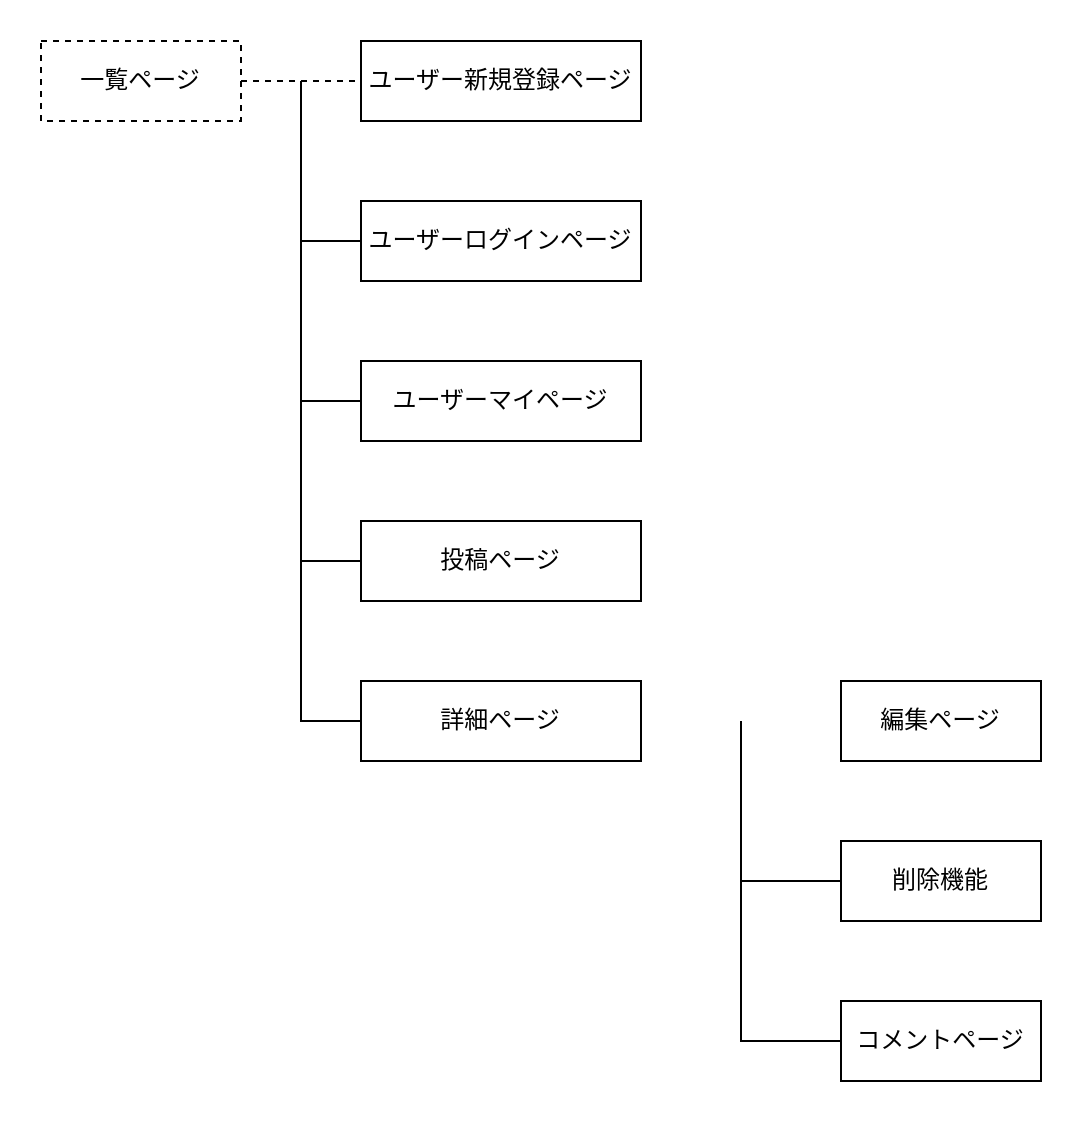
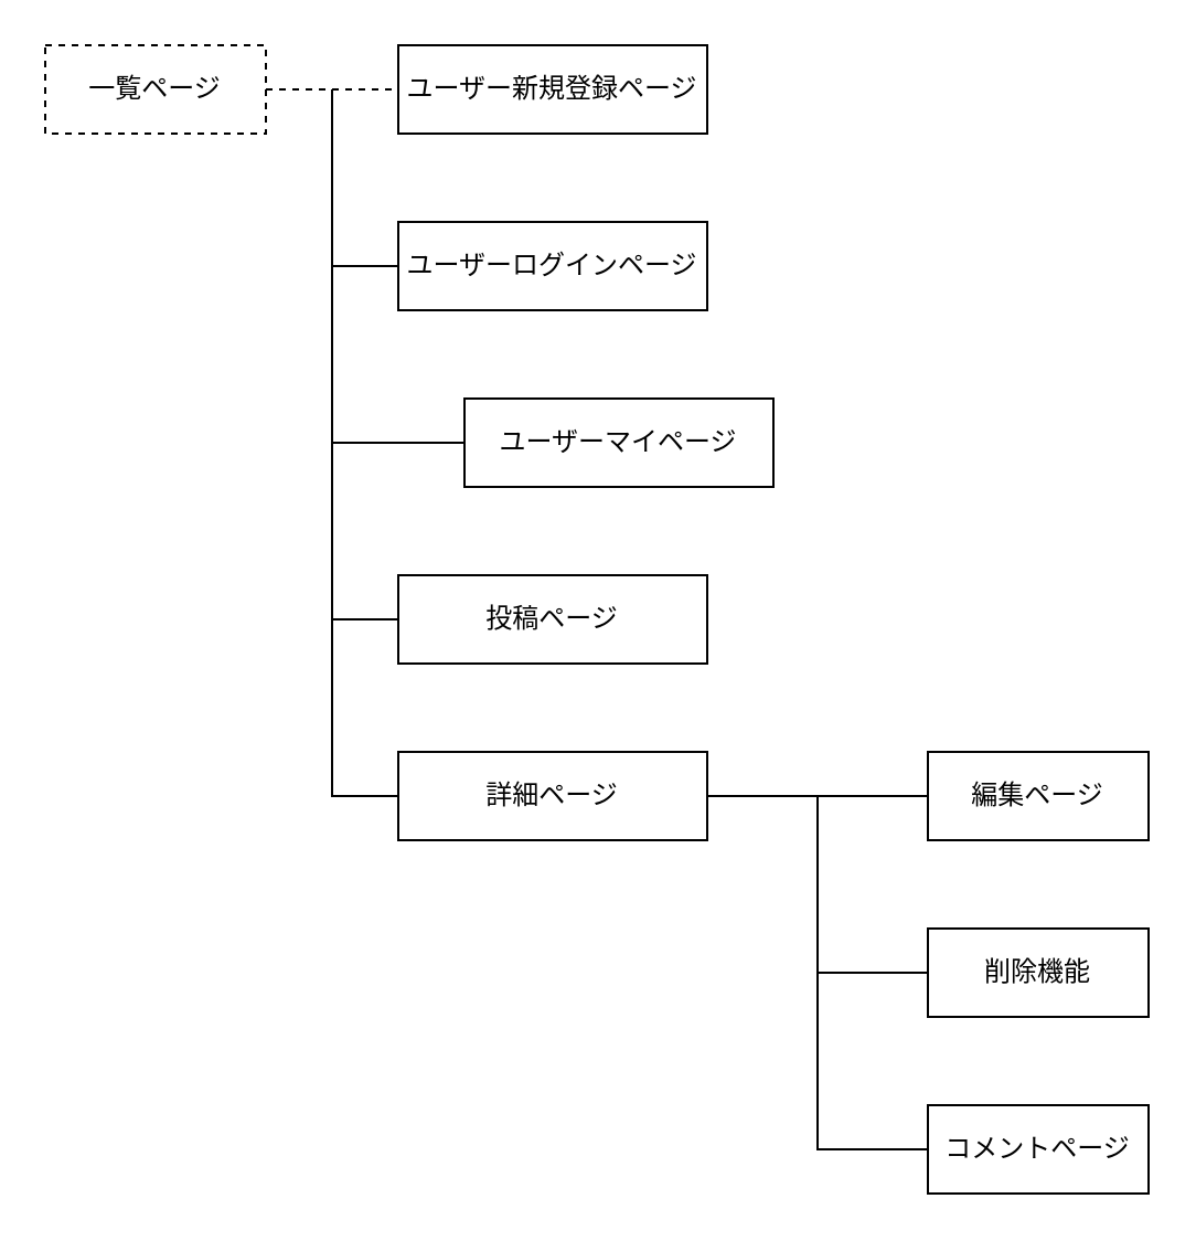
- <mxCell id="6" value="ユーザーマイページ" style="whiteSpace=wrap;html=1;align=center;" vertex="1" parent="1"><mxGeometry x="180" y="180" width="140" height="40" as="geometry" /></mxCell>
+ <mxCell id="6" value="ユーザーマイページ" style="whiteSpace=wrap;html=1;align=center;" vertex="1" parent="1"><mxGeometry x="210" y="180" width="140" height="40" as="geometry" /></mxCell>
+ <mxCell id="15" value="" style="endArrow=none;html=1;rounded=0;exitX=1;exitY=0.5;exitDx=0;exitDy=0;entryX=0;entryY=0.5;entryDx=0;entryDy=0;" edge="1" parent="1" source="8" target="13"><mxGeometry relative="1" as="geometry"><mxPoint x="260" y="290" as="sourcePoint" /><mxPoint x="420" y="290" as="targetPoint" /></mxGeometry></mxCell>
